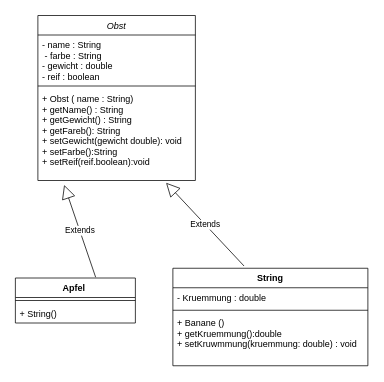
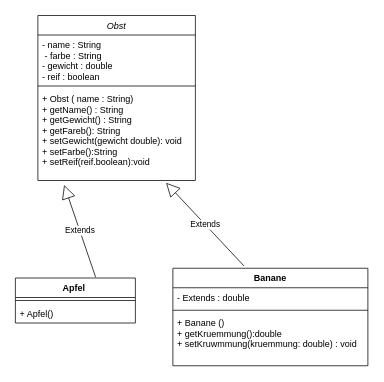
- <mxCell id="9" value="String" style="swimlane;fontStyle=1;align=center;verticalAlign=top;childLayout=stackLayout;horizontal=1;startSize=26;horizontalStack=0;resizeParent=1;resizeParentMax=0;resizeLast=0;collapsible=1;marginBottom=0;" vertex="1" parent="1"><mxGeometry x="230" y="357" width="260" height="130" as="geometry" /></mxCell>
+ <mxCell id="9" value="Banane" style="swimlane;fontStyle=1;align=center;verticalAlign=top;childLayout=stackLayout;horizontal=1;startSize=26;horizontalStack=0;resizeParent=1;resizeParentMax=0;resizeLast=0;collapsible=1;marginBottom=0;" vertex="1" parent="1"><mxGeometry x="230" y="357" width="260" height="130" as="geometry" /></mxCell>
- <mxCell id="10" value="- Kruemmung : double" style="text;strokeColor=none;fillColor=none;align=left;verticalAlign=top;spacingLeft=4;spacingRight=4;overflow=hidden;rotatable=0;points=[[0,0.5],[1,0.5]];portConstraint=eastwest;" vertex="1" parent="9"><mxGeometry y="26" width="260" height="26" as="geometry" /></mxCell>
+ <mxCell id="10" value="- Extends : double" style="text;strokeColor=none;fillColor=none;align=left;verticalAlign=top;spacingLeft=4;spacingRight=4;overflow=hidden;rotatable=0;points=[[0,0.5],[1,0.5]];portConstraint=eastwest;" vertex="1" parent="9"><mxGeometry y="26" width="260" height="26" as="geometry" /></mxCell>
- <mxCell id="8" value="+ String()" style="text;strokeColor=none;fillColor=none;align=left;verticalAlign=top;spacingLeft=4;spacingRight=4;overflow=hidden;rotatable=0;points=[[0,0.5],[1,0.5]];portConstraint=eastwest;" vertex="1" parent="6"><mxGeometry y="34" width="160" height="26" as="geometry" /></mxCell>
+ <mxCell id="8" value="+ Apfel()" style="text;strokeColor=none;fillColor=none;align=left;verticalAlign=top;spacingLeft=4;spacingRight=4;overflow=hidden;rotatable=0;points=[[0,0.5],[1,0.5]];portConstraint=eastwest;" vertex="1" parent="6"><mxGeometry y="34" width="160" height="26" as="geometry" /></mxCell>
